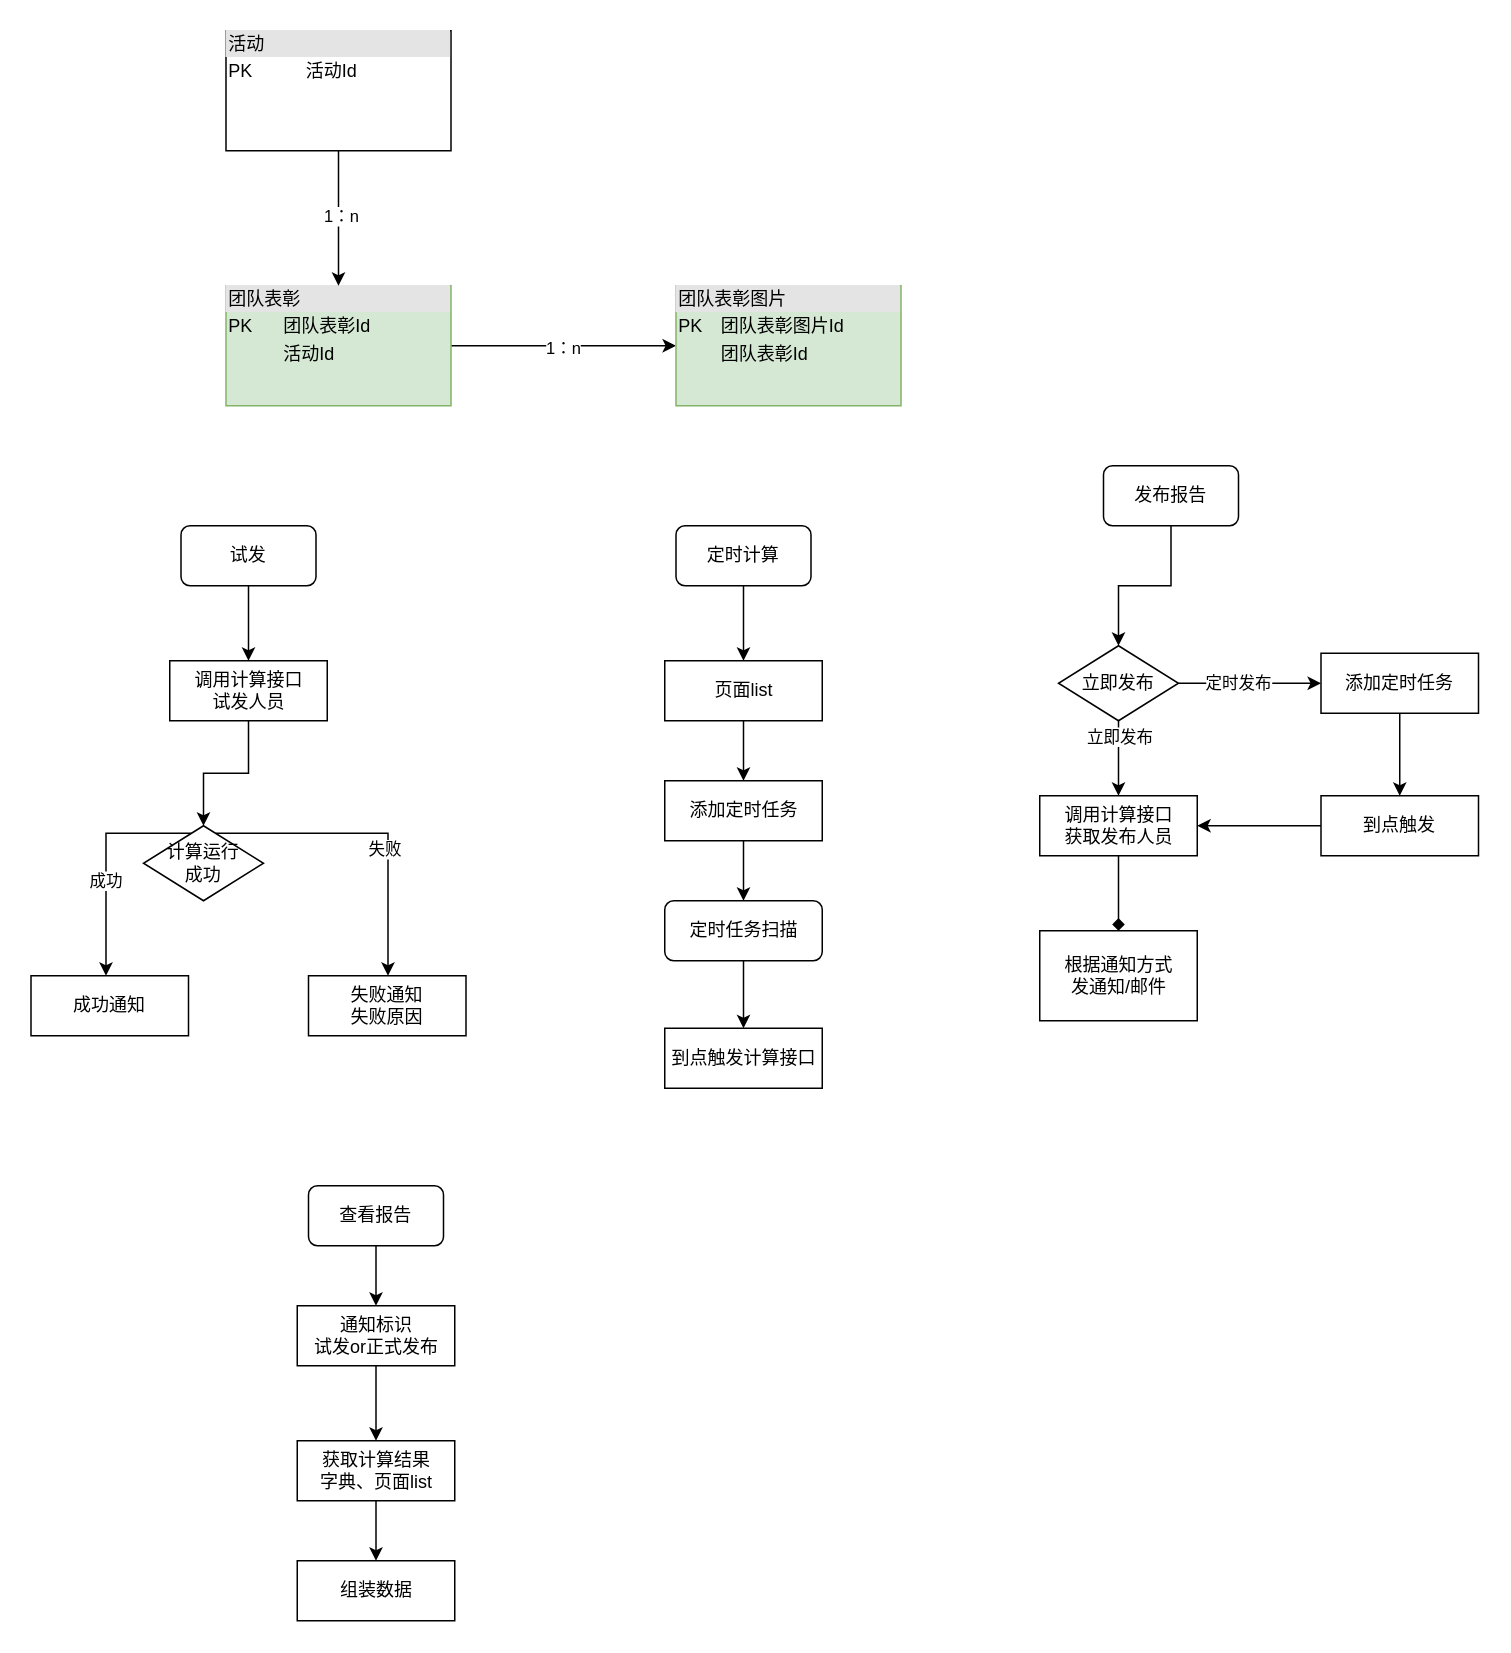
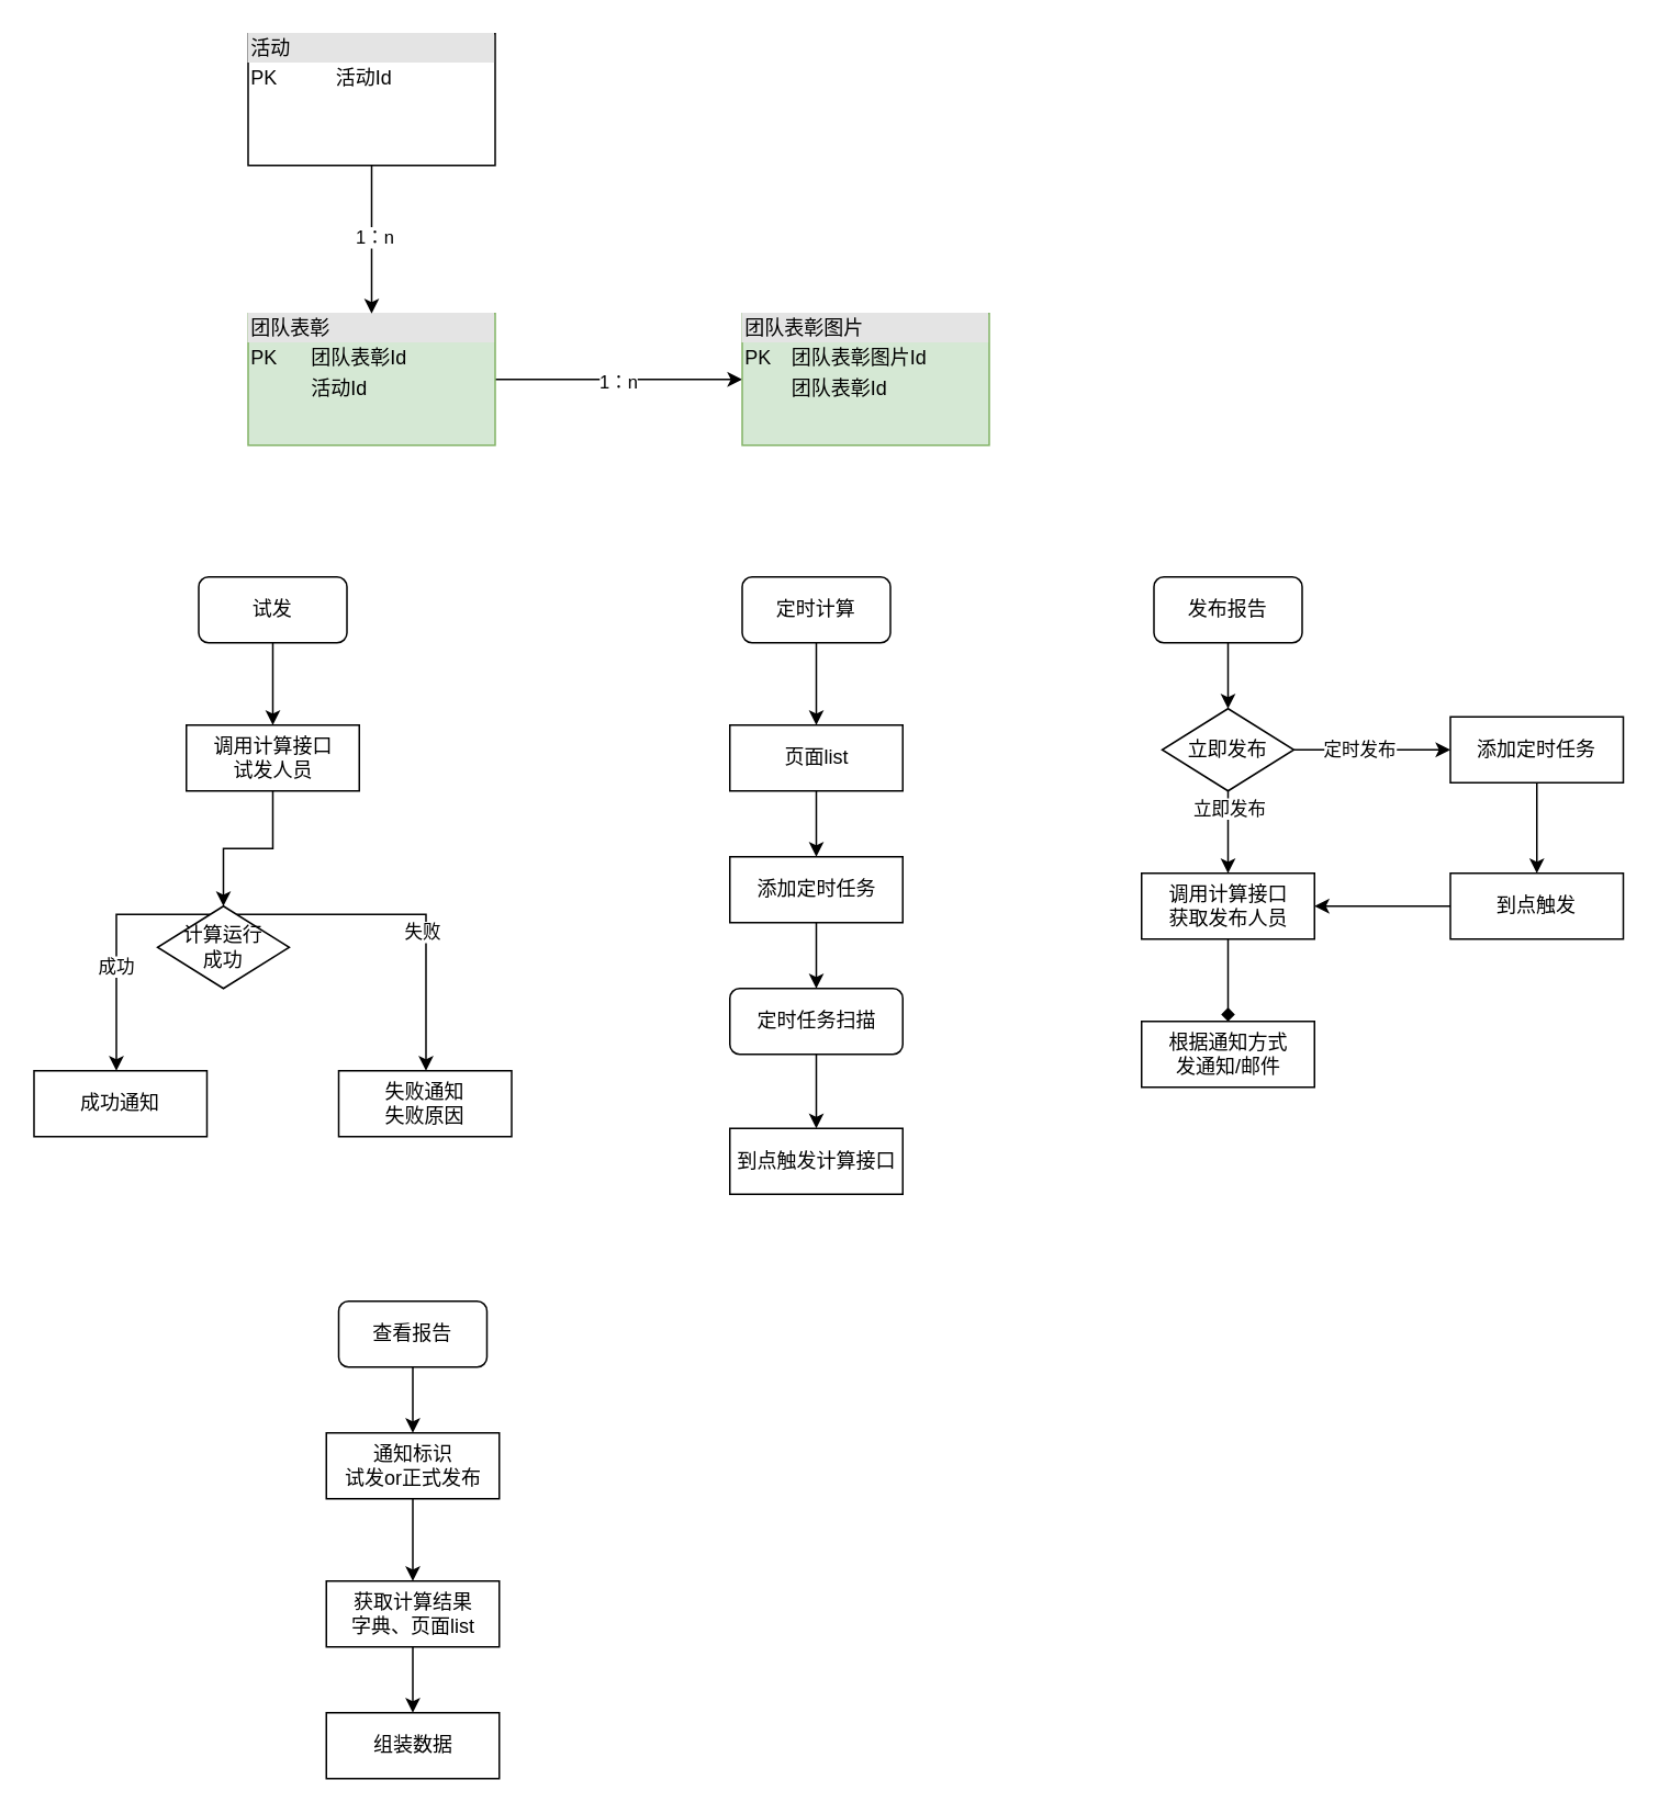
- <mxCell id="30" value="发布报告" style="rounded=1;whiteSpace=wrap;html=1;" vertex="1" parent="1"><mxGeometry x="735" y="310" width="90" height="40" as="geometry" /></mxCell>
+ <mxCell id="30" value="发布报告" style="rounded=1;whiteSpace=wrap;html=1;" vertex="1" parent="1"><mxGeometry x="700" y="350" width="90" height="40" as="geometry" /></mxCell>
- <mxCell id="38" value="根据通知方式&lt;br&gt;发通知/邮件" style="rounded=0;whiteSpace=wrap;html=1;" vertex="1" parent="1"><mxGeometry x="692.5" y="620" width="105" height="60" as="geometry" /></mxCell>
+ <mxCell id="38" value="根据通知方式&lt;br&gt;发通知/邮件" style="rounded=0;whiteSpace=wrap;html=1;" vertex="1" parent="1"><mxGeometry x="692.5" y="620" width="105" height="40" as="geometry" /></mxCell>
